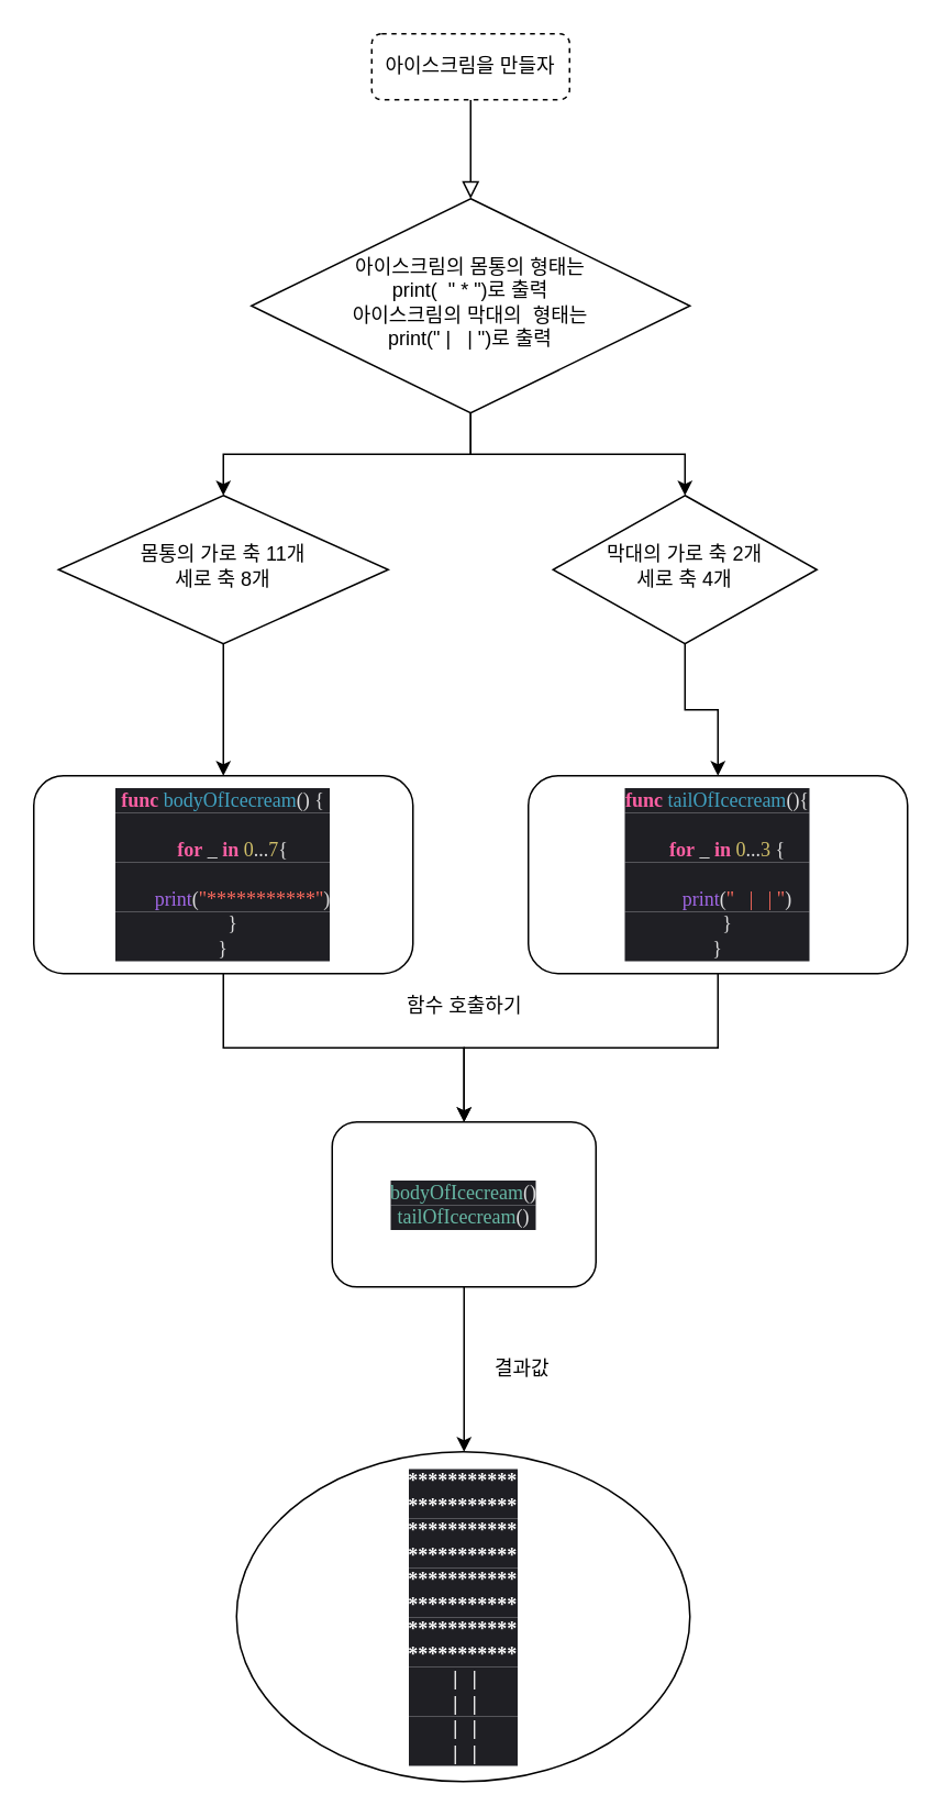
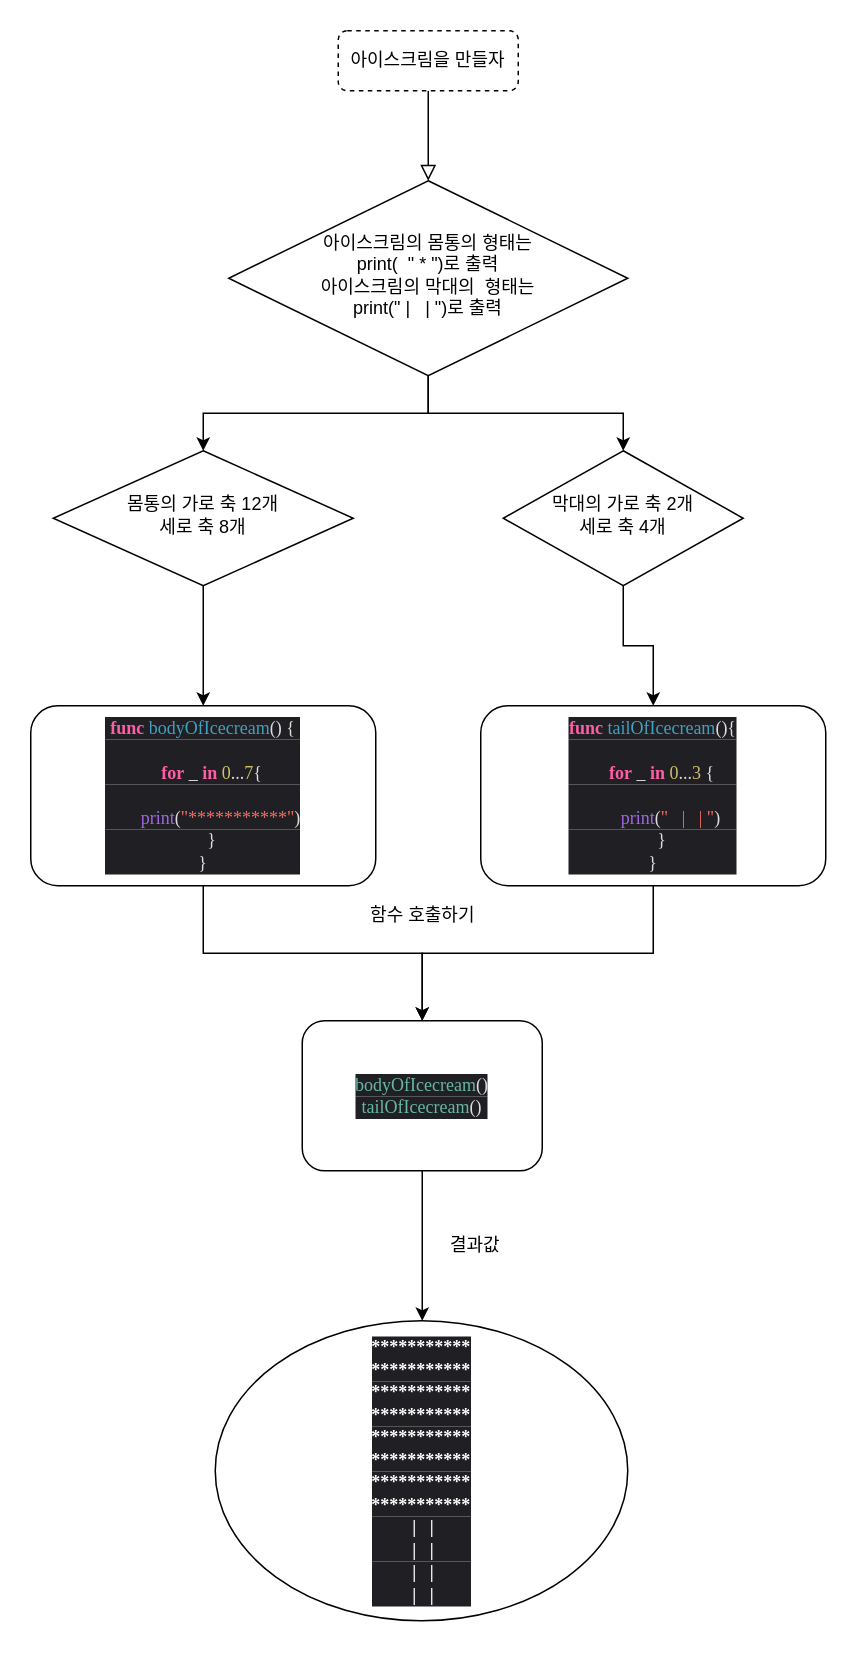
- <mxCell id="8" value="몸통의 가로 축 11개&lt;br&gt;세로 축 8개" style="rhombus;whiteSpace=wrap;html=1;shadow=0;fontFamily=Helvetica;fontSize=12;align=center;strokeWidth=1;spacing=6;spacingTop=-4;" parent="1" vertex="1"><mxGeometry x="35" y="300" width="200" height="90" as="geometry" /></mxCell>
+ <mxCell id="8" value="몸통의 가로 축 12개&lt;br&gt;세로 축 8개" style="rhombus;whiteSpace=wrap;html=1;shadow=0;fontFamily=Helvetica;fontSize=12;align=center;strokeWidth=1;spacing=6;spacingTop=-4;" parent="1" vertex="1"><mxGeometry x="35" y="300" width="200" height="90" as="geometry" /></mxCell>
